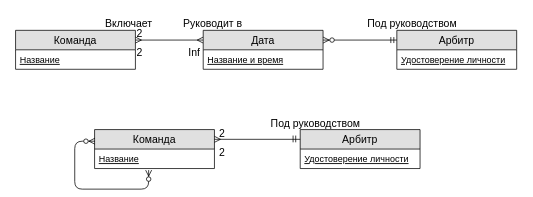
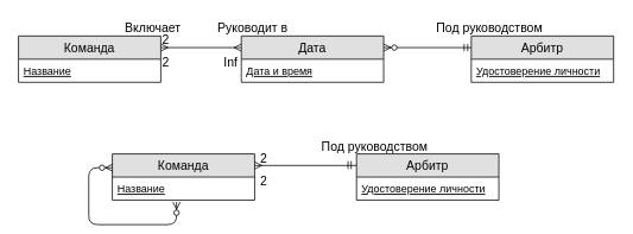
- <mxCell id="6" value="Название и время" style="text;strokeColor=none;fillColor=none;spacingLeft=4;spacingRight=4;overflow=hidden;rotatable=0;points=[[0,0.5],[1,0.5]];portConstraint=eastwest;fontSize=12;fontStyle=4" parent="5" vertex="1"><mxGeometry y="26" width="160" height="26" as="geometry" /></mxCell>
+ <mxCell id="6" value="Дата и время" style="text;strokeColor=none;fillColor=none;spacingLeft=4;spacingRight=4;overflow=hidden;rotatable=0;points=[[0,0.5],[1,0.5]];portConstraint=eastwest;fontSize=12;fontStyle=4" parent="5" vertex="1"><mxGeometry y="26" width="160" height="26" as="geometry" /></mxCell>
